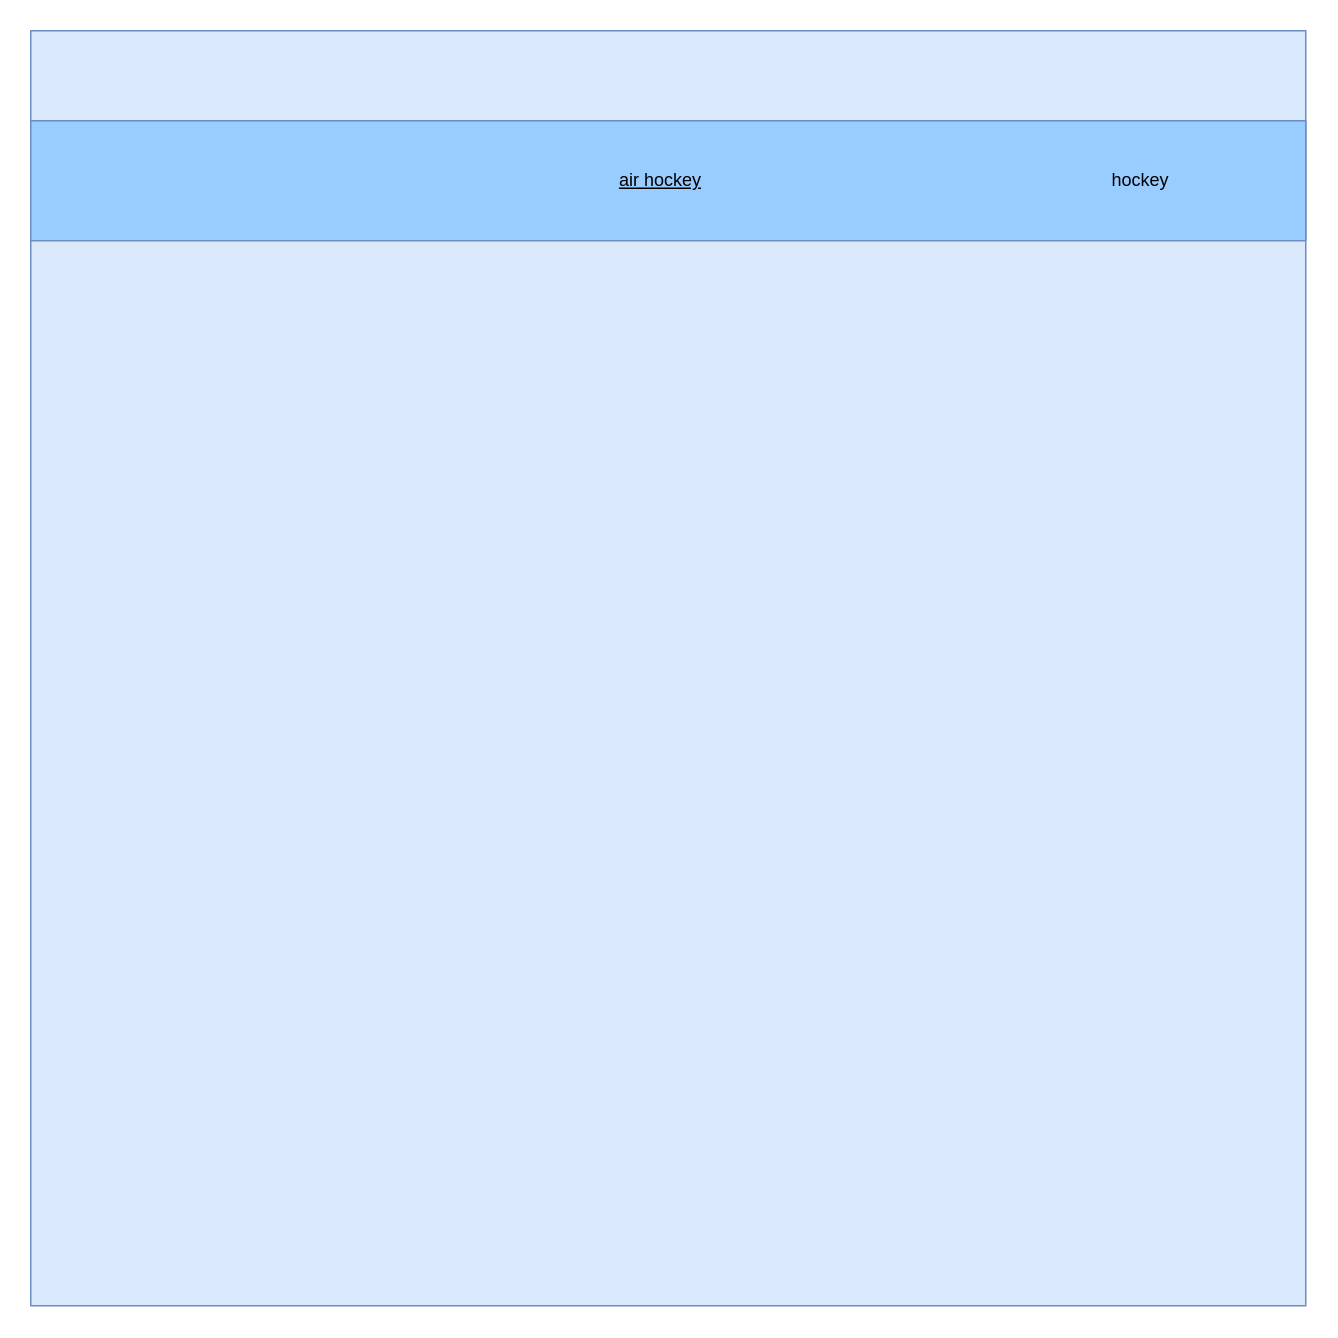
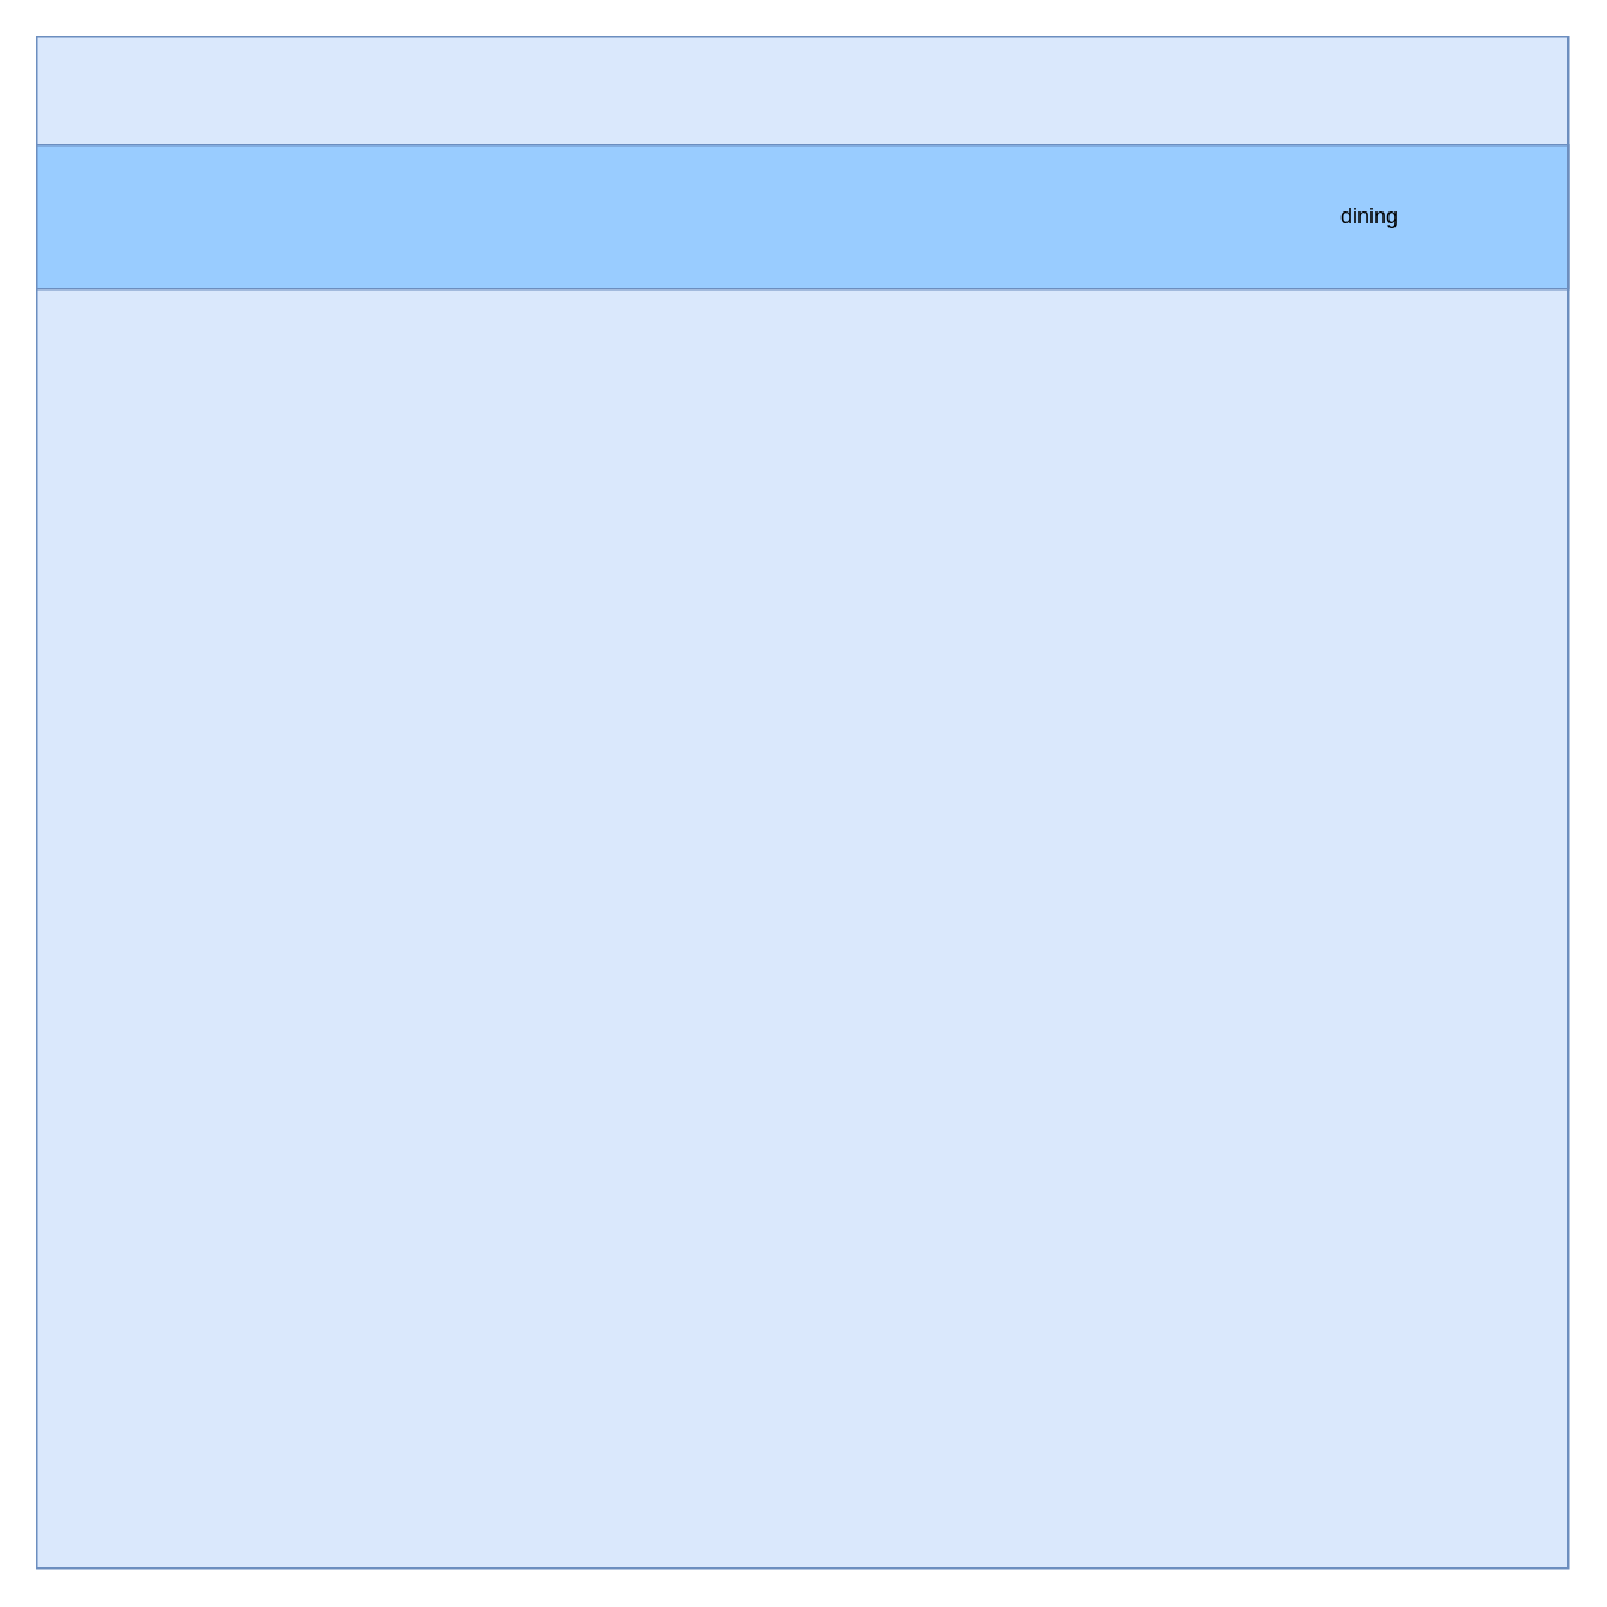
- <mxCell id="6" value="air hockey" style="text;html=1;strokeColor=none;fillColor=none;align=center;verticalAlign=middle;whiteSpace=wrap;rounded=0;fontStyle=4" vertex="1" parent="1"><mxGeometry x="410" y="105" width="60" height="30" as="geometry" /></mxCell>
- <mxCell id="7" value="hockey" style="text;html=1;strokeColor=none;fillColor=none;align=center;verticalAlign=middle;whiteSpace=wrap;rounded=0;" vertex="1" parent="1"><mxGeometry x="730" y="105" width="60" height="30" as="geometry" /></mxCell>
+ <mxCell id="7" value="dining" style="text;html=1;strokeColor=none;fillColor=none;align=center;verticalAlign=middle;whiteSpace=wrap;rounded=0;" vertex="1" parent="1"><mxGeometry x="730" y="105" width="60" height="30" as="geometry" /></mxCell>
